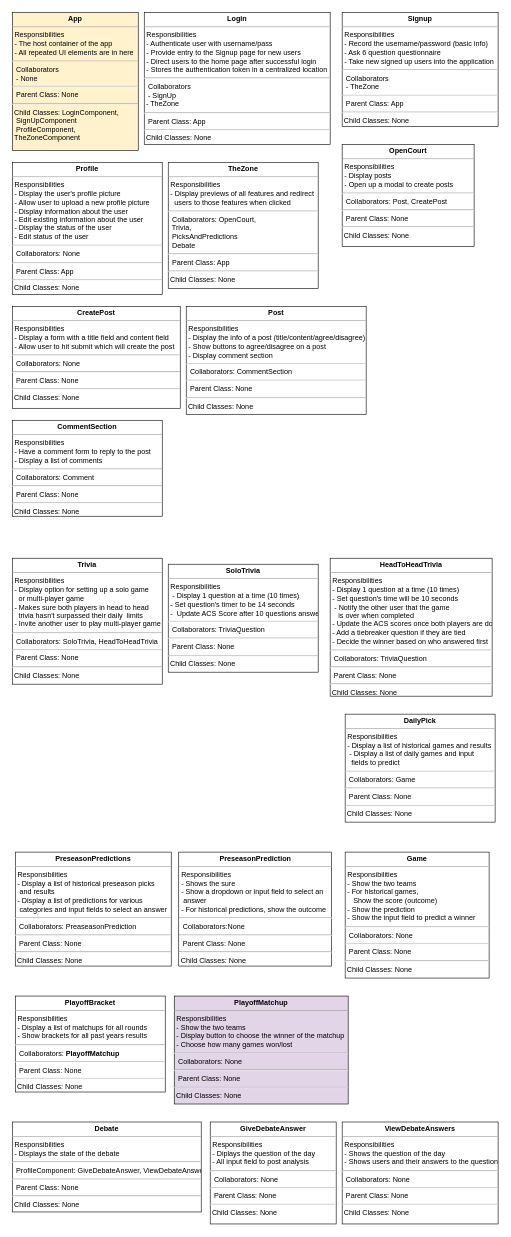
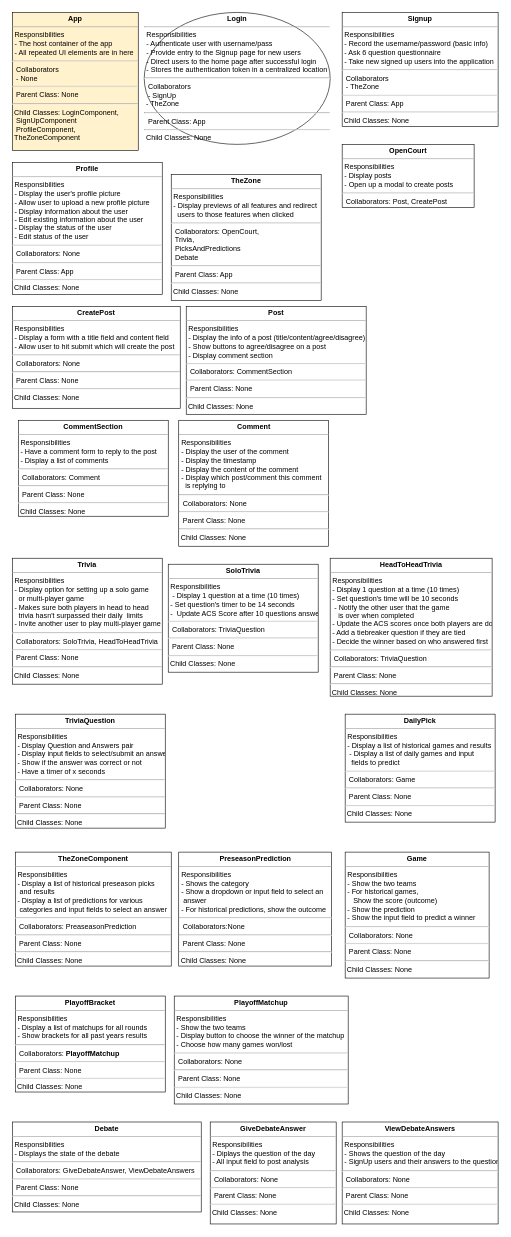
- <mxCell id="3" value="&lt;p style=&quot;margin: 0px ; margin-top: 4px ; text-align: center&quot;&gt;&lt;b&gt;Login&lt;/b&gt;&lt;/p&gt;&lt;hr size=&quot;1&quot;&gt;&lt;p style=&quot;margin: 0px ; margin-left: 4px&quot;&gt;&lt;/p&gt;&lt;p style=&quot;margin: 0px ; margin-left: 4px&quot;&gt;Responsibilities&lt;/p&gt;&lt;p style=&quot;margin: 0px ; margin-left: 4px&quot;&gt;- Authenticate user with username/pass&lt;/p&gt;&lt;p style=&quot;margin: 0px ; margin-left: 4px&quot;&gt;- Provide entry to the Signup page for new users&lt;/p&gt;&lt;p style=&quot;margin: 0px ; margin-left: 4px&quot;&gt;- Direct users to the home page after successful login&lt;/p&gt;&lt;p style=&quot;margin: 0px ; margin-left: 4px&quot;&gt;- Stores the authentication token in a centralized location&lt;/p&gt;&lt;hr&gt;&amp;nbsp; Collaborators&lt;br&gt;&amp;nbsp; - SignUp&lt;br&gt;&amp;nbsp;- TheZone&lt;br&gt;&lt;hr&gt;&amp;nbsp; Parent Class: App&amp;nbsp; &amp;nbsp;&lt;br&gt;&lt;hr&gt;&amp;nbsp;Child Classes: None&amp;nbsp;" style="verticalAlign=top;align=left;overflow=fill;fontSize=12;fontFamily=Helvetica;html=1;" parent="1" vertex="1"><mxGeometry x="240" y="20" width="310" height="220" as="geometry" /></mxCell>
+ <mxCell id="3" value="&lt;p style=&quot;margin: 0px ; margin-top: 4px ; text-align: center&quot;&gt;&lt;b&gt;Login&lt;/b&gt;&lt;/p&gt;&lt;hr size=&quot;1&quot;&gt;&lt;p style=&quot;margin: 0px ; margin-left: 4px&quot;&gt;&lt;/p&gt;&lt;p style=&quot;margin: 0px ; margin-left: 4px&quot;&gt;Responsibilities&lt;/p&gt;&lt;p style=&quot;margin: 0px ; margin-left: 4px&quot;&gt;- Authenticate user with username/pass&lt;/p&gt;&lt;p style=&quot;margin: 0px ; margin-left: 4px&quot;&gt;- Provide entry to the Signup page for new users&lt;/p&gt;&lt;p style=&quot;margin: 0px ; margin-left: 4px&quot;&gt;- Direct users to the home page after successful login&lt;/p&gt;&lt;p style=&quot;margin: 0px ; margin-left: 4px&quot;&gt;- Stores the authentication token in a centralized location&lt;/p&gt;&lt;hr&gt;&amp;nbsp; Collaborators&lt;br&gt;&amp;nbsp; - SignUp&lt;br&gt;&amp;nbsp;- TheZone&lt;br&gt;&lt;hr&gt;&amp;nbsp; Parent Class: App&amp;nbsp; &amp;nbsp;&lt;br&gt;&lt;hr&gt;&amp;nbsp;Child Classes: None&amp;nbsp;" style="ellipse;verticalAlign=top;align=left;overflow=fill;fontSize=12;fontFamily=Helvetica;html=1;" parent="1" vertex="1"><mxGeometry x="240" y="20" width="310" height="220" as="geometry" /></mxCell>
- <mxCell id="7" value="&lt;p style=&quot;margin: 0px ; margin-top: 4px ; text-align: center&quot;&gt;&lt;b&gt;OpenCourt&lt;/b&gt;&lt;/p&gt;&lt;hr size=&quot;1&quot;&gt;&lt;p style=&quot;margin: 0px ; margin-left: 4px&quot;&gt;&lt;/p&gt;&lt;p style=&quot;margin: 0px ; margin-left: 4px&quot;&gt;Responsibilities&lt;/p&gt;&lt;p style=&quot;margin: 0px ; margin-left: 4px&quot;&gt;- Display posts&lt;br&gt;&lt;/p&gt;&lt;p style=&quot;margin: 0px ; margin-left: 4px&quot;&gt;- Open up a modal to create posts&lt;/p&gt;&lt;hr&gt;&amp;nbsp; Collaborators: Post, CreatePost&lt;br&gt;&lt;hr&gt;&amp;nbsp; Parent Class: None&amp;nbsp; &amp;nbsp;&lt;br&gt;&lt;hr&gt;&amp;nbsp;Child Classes: None&amp;nbsp;" style="verticalAlign=top;align=left;overflow=fill;fontSize=12;fontFamily=Helvetica;html=1;" vertex="1" parent="1"><mxGeometry x="570" y="240" width="220" height="170" as="geometry" /></mxCell>
+ <mxCell id="7" value="&lt;p style=&quot;margin: 0px ; margin-top: 4px ; text-align: center&quot;&gt;&lt;b&gt;OpenCourt&lt;/b&gt;&lt;/p&gt;&lt;hr size=&quot;1&quot;&gt;&lt;p style=&quot;margin: 0px ; margin-left: 4px&quot;&gt;&lt;/p&gt;&lt;p style=&quot;margin: 0px ; margin-left: 4px&quot;&gt;Responsibilities&lt;/p&gt;&lt;p style=&quot;margin: 0px ; margin-left: 4px&quot;&gt;- Display posts&lt;br&gt;&lt;/p&gt;&lt;p style=&quot;margin: 0px ; margin-left: 4px&quot;&gt;- Open up a modal to create posts&lt;/p&gt;&lt;hr&gt;&amp;nbsp; Collaborators: Post, CreatePost&lt;br&gt;&lt;hr&gt;&amp;nbsp; Parent Class: None&amp;nbsp; &amp;nbsp;&lt;br&gt;&lt;hr&gt;&amp;nbsp;Child Classes: None&amp;nbsp;" style="verticalAlign=top;align=left;overflow=fill;fontSize=12;fontFamily=Helvetica;html=1;" vertex="1" parent="1"><mxGeometry x="570" y="240" width="220" height="105" as="geometry" /></mxCell>
- <mxCell id="6" value="&lt;p style=&quot;margin: 0px ; margin-top: 4px ; text-align: center&quot;&gt;&lt;b&gt;TheZone&lt;/b&gt;&lt;/p&gt;&lt;hr size=&quot;1&quot;&gt;&lt;p style=&quot;margin: 0px ; margin-left: 4px&quot;&gt;&lt;/p&gt;&lt;p style=&quot;margin: 0px ; margin-left: 4px&quot;&gt;Responsibilities&lt;/p&gt;&lt;p style=&quot;margin: 0px ; margin-left: 4px&quot;&gt;- Display previews of all features and redirect&lt;/p&gt;&lt;p style=&quot;margin: 0px ; margin-left: 4px&quot;&gt;&amp;nbsp; users to those features when clicked&lt;/p&gt;&lt;hr&gt;&amp;nbsp; Collaborators: OpenCourt,&lt;br&gt;&amp;nbsp; Trivia,&amp;nbsp;&lt;br&gt;&amp;nbsp; PicksAndPredictions&lt;br&gt;&amp;nbsp; Debate&lt;br&gt;&lt;hr&gt;&amp;nbsp; Parent Class: App&amp;nbsp; &amp;nbsp;&lt;br&gt;&lt;hr&gt;&amp;nbsp;Child Classes: None&lt;br&gt;&amp;nbsp;&amp;nbsp;" style="verticalAlign=top;align=left;overflow=fill;fontSize=12;fontFamily=Helvetica;html=1;" vertex="1" parent="1"><mxGeometry x="280" y="270" width="250" height="210" as="geometry" /></mxCell>
+ <mxCell id="6" value="&lt;p style=&quot;margin: 0px ; margin-top: 4px ; text-align: center&quot;&gt;&lt;b&gt;TheZone&lt;/b&gt;&lt;/p&gt;&lt;hr size=&quot;1&quot;&gt;&lt;p style=&quot;margin: 0px ; margin-left: 4px&quot;&gt;&lt;/p&gt;&lt;p style=&quot;margin: 0px ; margin-left: 4px&quot;&gt;Responsibilities&lt;/p&gt;&lt;p style=&quot;margin: 0px ; margin-left: 4px&quot;&gt;- Display previews of all features and redirect&lt;/p&gt;&lt;p style=&quot;margin: 0px ; margin-left: 4px&quot;&gt;&amp;nbsp; users to those features when clicked&lt;/p&gt;&lt;hr&gt;&amp;nbsp; Collaborators: OpenCourt,&lt;br&gt;&amp;nbsp; Trivia,&amp;nbsp;&lt;br&gt;&amp;nbsp; PicksAndPredictions&lt;br&gt;&amp;nbsp; Debate&lt;br&gt;&lt;hr&gt;&amp;nbsp; Parent Class: App&amp;nbsp; &amp;nbsp;&lt;br&gt;&lt;hr&gt;&amp;nbsp;Child Classes: None&lt;br&gt;&amp;nbsp;&amp;nbsp;" style="verticalAlign=top;align=left;overflow=fill;fontSize=12;fontFamily=Helvetica;html=1;" vertex="1" parent="1"><mxGeometry x="285" y="290" width="250" height="210" as="geometry" /></mxCell>
- <mxCell id="12" value="&lt;p style=&quot;margin: 0px ; margin-top: 4px ; text-align: center&quot;&gt;&lt;b&gt;CommentSection&lt;/b&gt;&lt;/p&gt;&lt;hr size=&quot;1&quot;&gt;&lt;p style=&quot;margin: 0px ; margin-left: 4px&quot;&gt;&lt;/p&gt;&lt;p style=&quot;margin: 0px ; margin-left: 4px&quot;&gt;Responsibilities&lt;/p&gt;&lt;p style=&quot;margin: 0px ; margin-left: 4px&quot;&gt;- Have a comment form to reply to the post&lt;br&gt;&lt;/p&gt;&lt;p style=&quot;margin: 0px ; margin-left: 4px&quot;&gt;- Display a list of comments&lt;/p&gt;&lt;hr&gt;&amp;nbsp; Collaborators: Comment&lt;br&gt;&lt;hr&gt;&amp;nbsp; Parent Class: None&amp;nbsp; &amp;nbsp;&lt;br&gt;&lt;hr&gt;&amp;nbsp;Child Classes: None&amp;nbsp;" style="verticalAlign=top;align=left;overflow=fill;fontSize=12;fontFamily=Helvetica;html=1;" vertex="1" parent="1"><mxGeometry x="20" y="700" width="250" height="160" as="geometry" /></mxCell>
+ <mxCell id="12" value="&lt;p style=&quot;margin: 0px ; margin-top: 4px ; text-align: center&quot;&gt;&lt;b&gt;CommentSection&lt;/b&gt;&lt;/p&gt;&lt;hr size=&quot;1&quot;&gt;&lt;p style=&quot;margin: 0px ; margin-left: 4px&quot;&gt;&lt;/p&gt;&lt;p style=&quot;margin: 0px ; margin-left: 4px&quot;&gt;Responsibilities&lt;/p&gt;&lt;p style=&quot;margin: 0px ; margin-left: 4px&quot;&gt;- Have a comment form to reply to the post&lt;br&gt;&lt;/p&gt;&lt;p style=&quot;margin: 0px ; margin-left: 4px&quot;&gt;- Display a list of comments&lt;/p&gt;&lt;hr&gt;&amp;nbsp; Collaborators: Comment&lt;br&gt;&lt;hr&gt;&amp;nbsp; Parent Class: None&amp;nbsp; &amp;nbsp;&lt;br&gt;&lt;hr&gt;&amp;nbsp;Child Classes: None&amp;nbsp;" style="verticalAlign=top;align=left;overflow=fill;fontSize=12;fontFamily=Helvetica;html=1;" vertex="1" parent="1"><mxGeometry x="30" y="700" width="250" height="160" as="geometry" /></mxCell>
+ <mxCell id="22" value="&lt;p style=&quot;margin: 0px ; margin-top: 4px ; text-align: center&quot;&gt;&lt;b&gt;Comment&lt;/b&gt;&lt;/p&gt;&lt;hr size=&quot;1&quot;&gt;&lt;p style=&quot;margin: 0px ; margin-left: 4px&quot;&gt;&lt;/p&gt;&lt;p style=&quot;margin: 0px ; margin-left: 4px&quot;&gt;Responsibilities&lt;/p&gt;&lt;p style=&quot;margin: 0px ; margin-left: 4px&quot;&gt;- Display the user of the comment&lt;br&gt;&lt;/p&gt;&lt;p style=&quot;margin: 0px ; margin-left: 4px&quot;&gt;- Display the timestamp&lt;/p&gt;&lt;p style=&quot;margin: 0px ; margin-left: 4px&quot;&gt;- Display the content of the comment&lt;/p&gt;&lt;p style=&quot;margin: 0px ; margin-left: 4px&quot;&gt;- Display which post/comment this comment&lt;/p&gt;&lt;p style=&quot;margin: 0px ; margin-left: 4px&quot;&gt;&amp;nbsp; is replying to&lt;/p&gt;&lt;hr&gt;&amp;nbsp; Collaborators: None&lt;br&gt;&lt;hr&gt;&amp;nbsp; Parent Class: None&amp;nbsp; &amp;nbsp;&lt;br&gt;&lt;hr&gt;&amp;nbsp;Child Classes: None&amp;nbsp;" style="verticalAlign=top;align=left;overflow=fill;fontSize=12;fontFamily=Helvetica;html=1;" vertex="1" parent="1"><mxGeometry x="297.5" y="700" width="250" height="210" as="geometry" /></mxCell>
+ <mxCell id="14" value="&lt;p style=&quot;margin: 0px ; margin-top: 4px ; text-align: center&quot;&gt;&lt;b&gt;TriviaQuestion&lt;/b&gt;&lt;/p&gt;&lt;hr size=&quot;1&quot;&gt;&lt;p style=&quot;margin: 0px ; margin-left: 4px&quot;&gt;&lt;/p&gt;&lt;p style=&quot;margin: 0px ; margin-left: 4px&quot;&gt;Responsibilities&lt;/p&gt;&lt;p style=&quot;margin: 0px ; margin-left: 4px&quot;&gt;- Display Question and Answers pair&lt;/p&gt;&lt;p style=&quot;margin: 0px ; margin-left: 4px&quot;&gt;- Display input fields to select/submit an answer&lt;/p&gt;&lt;p style=&quot;margin: 0px ; margin-left: 4px&quot;&gt;- Show if the answer was correct or not&lt;/p&gt;&lt;p style=&quot;margin: 0px ; margin-left: 4px&quot;&gt;&lt;span&gt;- Have a timer of x seconds&lt;/span&gt;&lt;br&gt;&lt;/p&gt;&lt;hr&gt;&amp;nbsp; Collaborators: None&lt;br&gt;&lt;hr&gt;&amp;nbsp; Parent Class: None&amp;nbsp; &amp;nbsp;&lt;br&gt;&lt;hr&gt;&amp;nbsp;Child Classes: None" style="verticalAlign=top;align=left;overflow=fill;fontSize=12;fontFamily=Helvetica;html=1;" vertex="1" parent="1"><mxGeometry x="25" y="1190" width="250" height="190" as="geometry" /></mxCell>
- <mxCell id="18" value="&lt;p style=&quot;margin: 0px ; margin-top: 4px ; text-align: center&quot;&gt;&lt;b&gt;PreseasonPredictions&lt;/b&gt;&lt;/p&gt;&lt;hr size=&quot;1&quot;&gt;&lt;p style=&quot;margin: 0px ; margin-left: 4px&quot;&gt;&lt;/p&gt;&lt;p style=&quot;margin: 0px ; margin-left: 4px&quot;&gt;Responsibilities&lt;/p&gt;&lt;p style=&quot;margin: 0px ; margin-left: 4px&quot;&gt;- Display a list of historical preseason picks&lt;br&gt;&lt;/p&gt;&lt;p style=&quot;margin: 0px ; margin-left: 4px&quot;&gt;&amp;nbsp;and results&lt;/p&gt;&lt;p style=&quot;margin: 0px ; margin-left: 4px&quot;&gt;- Display a list of predictions for various&lt;/p&gt;&lt;p style=&quot;margin: 0px ; margin-left: 4px&quot;&gt;&amp;nbsp;categories and input fields to select an answer&lt;/p&gt;&lt;hr&gt;&amp;nbsp; Collaborators: PreaseasonPrediction&lt;br&gt;&lt;hr&gt;&amp;nbsp; Parent Class: None&amp;nbsp; &amp;nbsp;&lt;br&gt;&lt;hr&gt;&amp;nbsp;Child Classes: None" style="verticalAlign=top;align=left;overflow=fill;fontSize=12;fontFamily=Helvetica;html=1;" vertex="1" parent="1"><mxGeometry x="25" y="1420" width="260" height="190" as="geometry" /></mxCell>
+ <mxCell id="18" value="&lt;p style=&quot;margin: 0px ; margin-top: 4px ; text-align: center&quot;&gt;&lt;b&gt;TheZoneComponent&lt;/b&gt;&lt;/p&gt;&lt;hr size=&quot;1&quot;&gt;&lt;p style=&quot;margin: 0px ; margin-left: 4px&quot;&gt;&lt;/p&gt;&lt;p style=&quot;margin: 0px ; margin-left: 4px&quot;&gt;Responsibilities&lt;/p&gt;&lt;p style=&quot;margin: 0px ; margin-left: 4px&quot;&gt;- Display a list of historical preseason picks&lt;br&gt;&lt;/p&gt;&lt;p style=&quot;margin: 0px ; margin-left: 4px&quot;&gt;&amp;nbsp;and results&lt;/p&gt;&lt;p style=&quot;margin: 0px ; margin-left: 4px&quot;&gt;- Display a list of predictions for various&lt;/p&gt;&lt;p style=&quot;margin: 0px ; margin-left: 4px&quot;&gt;&amp;nbsp;categories and input fields to select an answer&lt;/p&gt;&lt;hr&gt;&amp;nbsp; Collaborators: PreaseasonPrediction&lt;br&gt;&lt;hr&gt;&amp;nbsp; Parent Class: None&amp;nbsp; &amp;nbsp;&lt;br&gt;&lt;hr&gt;&amp;nbsp;Child Classes: None" style="verticalAlign=top;align=left;overflow=fill;fontSize=12;fontFamily=Helvetica;html=1;" vertex="1" parent="1"><mxGeometry x="25" y="1420" width="260" height="190" as="geometry" /></mxCell>
- <mxCell id="20" value="&lt;p style=&quot;margin: 0px ; margin-top: 4px ; text-align: center&quot;&gt;&lt;b&gt;PreseasonPrediction&lt;/b&gt;&lt;/p&gt;&lt;hr size=&quot;1&quot;&gt;&lt;p style=&quot;margin: 0px ; margin-left: 4px&quot;&gt;&lt;/p&gt;&lt;p style=&quot;margin: 0px ; margin-left: 4px&quot;&gt;Responsibilities&lt;/p&gt;&lt;p style=&quot;margin: 0px ; margin-left: 4px&quot;&gt;- Shows the sure&lt;/p&gt;&lt;p style=&quot;margin: 0px ; margin-left: 4px&quot;&gt;- Show a dropdown or input field to select an&lt;/p&gt;&lt;p style=&quot;margin: 0px ; margin-left: 4px&quot;&gt;&amp;nbsp;answer&lt;/p&gt;&lt;p style=&quot;margin: 0px ; margin-left: 4px&quot;&gt;-&amp;nbsp;&lt;span&gt;For historical predictions, show the outcome&lt;/span&gt;&lt;/p&gt;&lt;hr&gt;&amp;nbsp; Collaborators:None&lt;br&gt;&lt;hr&gt;&amp;nbsp; Parent Class: None&amp;nbsp; &amp;nbsp;&lt;br&gt;&lt;hr&gt;&amp;nbsp;Child Classes: None" style="verticalAlign=top;align=left;overflow=fill;fontSize=12;fontFamily=Helvetica;html=1;" vertex="1" parent="1"><mxGeometry x="297.5" y="1420" width="255" height="190" as="geometry" /></mxCell>
+ <mxCell id="20" value="&lt;p style=&quot;margin: 0px ; margin-top: 4px ; text-align: center&quot;&gt;&lt;b&gt;PreseasonPrediction&lt;/b&gt;&lt;/p&gt;&lt;hr size=&quot;1&quot;&gt;&lt;p style=&quot;margin: 0px ; margin-left: 4px&quot;&gt;&lt;/p&gt;&lt;p style=&quot;margin: 0px ; margin-left: 4px&quot;&gt;Responsibilities&lt;/p&gt;&lt;p style=&quot;margin: 0px ; margin-left: 4px&quot;&gt;- Shows the category&lt;/p&gt;&lt;p style=&quot;margin: 0px ; margin-left: 4px&quot;&gt;- Show a dropdown or input field to select an&lt;/p&gt;&lt;p style=&quot;margin: 0px ; margin-left: 4px&quot;&gt;&amp;nbsp;answer&lt;/p&gt;&lt;p style=&quot;margin: 0px ; margin-left: 4px&quot;&gt;-&amp;nbsp;&lt;span&gt;For historical predictions, show the outcome&lt;/span&gt;&lt;/p&gt;&lt;hr&gt;&amp;nbsp; Collaborators:None&lt;br&gt;&lt;hr&gt;&amp;nbsp; Parent Class: None&amp;nbsp; &amp;nbsp;&lt;br&gt;&lt;hr&gt;&amp;nbsp;Child Classes: None" style="verticalAlign=top;align=left;overflow=fill;fontSize=12;fontFamily=Helvetica;html=1;" vertex="1" parent="1"><mxGeometry x="297.5" y="1420" width="255" height="190" as="geometry" /></mxCell>
- <mxCell id="21" value="&lt;p style=&quot;margin: 0px ; margin-top: 4px ; text-align: center&quot;&gt;&lt;b&gt;PlayoffMatchup&lt;/b&gt;&lt;/p&gt;&lt;hr size=&quot;1&quot;&gt;&lt;p style=&quot;margin: 0px ; margin-left: 4px&quot;&gt;&lt;/p&gt;&lt;p style=&quot;margin: 0px ; margin-left: 4px&quot;&gt;Responsibilities&lt;/p&gt;&lt;p style=&quot;margin: 0px ; margin-left: 4px&quot;&gt;- Show the two teams&lt;br&gt;&lt;/p&gt;&lt;p style=&quot;margin: 0px ; margin-left: 4px&quot;&gt;- Display button to choose the winner of the matchup&lt;/p&gt;&lt;p style=&quot;margin: 0px ; margin-left: 4px&quot;&gt;- Choose how many games won/lost&lt;/p&gt;&lt;hr&gt;&amp;nbsp; Collaborators: None&lt;br&gt;&lt;hr&gt;&amp;nbsp; Parent Class: None&amp;nbsp; &amp;nbsp;&lt;br&gt;&lt;hr&gt;&amp;nbsp;Child Classes: None" style="verticalAlign=top;align=left;overflow=fill;fontSize=12;fontFamily=Helvetica;html=1;fillColor=#e1d5e7;" vertex="1" parent="1"><mxGeometry x="290" y="1660" width="290" height="180" as="geometry" /></mxCell>
+ <mxCell id="21" value="&lt;p style=&quot;margin: 0px ; margin-top: 4px ; text-align: center&quot;&gt;&lt;b&gt;PlayoffMatchup&lt;/b&gt;&lt;/p&gt;&lt;hr size=&quot;1&quot;&gt;&lt;p style=&quot;margin: 0px ; margin-left: 4px&quot;&gt;&lt;/p&gt;&lt;p style=&quot;margin: 0px ; margin-left: 4px&quot;&gt;Responsibilities&lt;/p&gt;&lt;p style=&quot;margin: 0px ; margin-left: 4px&quot;&gt;- Show the two teams&lt;br&gt;&lt;/p&gt;&lt;p style=&quot;margin: 0px ; margin-left: 4px&quot;&gt;- Display button to choose the winner of the matchup&lt;/p&gt;&lt;p style=&quot;margin: 0px ; margin-left: 4px&quot;&gt;- Choose how many games won/lost&lt;/p&gt;&lt;hr&gt;&amp;nbsp; Collaborators: None&lt;br&gt;&lt;hr&gt;&amp;nbsp; Parent Class: None&amp;nbsp; &amp;nbsp;&lt;br&gt;&lt;hr&gt;&amp;nbsp;Child Classes: None" style="verticalAlign=top;align=left;overflow=fill;fontSize=12;fontFamily=Helvetica;html=1;" vertex="1" parent="1"><mxGeometry x="290" y="1660" width="290" height="180" as="geometry" /></mxCell>
- <mxCell id="9" value="&lt;p style=&quot;margin: 0px ; margin-top: 4px ; text-align: center&quot;&gt;&lt;b&gt;Debate&lt;/b&gt;&lt;/p&gt;&lt;hr size=&quot;1&quot;&gt;&lt;p style=&quot;margin: 0px ; margin-left: 4px&quot;&gt;&lt;/p&gt;&lt;p style=&quot;margin: 0px ; margin-left: 4px&quot;&gt;Responsibilities&lt;/p&gt;&lt;p style=&quot;margin: 0px ; margin-left: 4px&quot;&gt;- Displays the state of the debate&lt;br&gt;&lt;/p&gt;&lt;hr&gt;&amp;nbsp; ProfileComponent: GiveDebateAnswer, ViewDebateAnswers&lt;br&gt;&lt;hr&gt;&amp;nbsp; Parent Class: None&amp;nbsp; &amp;nbsp;&lt;br&gt;&lt;hr&gt;&amp;nbsp;Child Classes: None" style="verticalAlign=top;align=left;overflow=fill;fontSize=12;fontFamily=Helvetica;html=1;" vertex="1" parent="1"><mxGeometry x="20" y="1870" width="315" height="150" as="geometry" /></mxCell>
+ <mxCell id="9" value="&lt;p style=&quot;margin: 0px ; margin-top: 4px ; text-align: center&quot;&gt;&lt;b&gt;Debate&lt;/b&gt;&lt;/p&gt;&lt;hr size=&quot;1&quot;&gt;&lt;p style=&quot;margin: 0px ; margin-left: 4px&quot;&gt;&lt;/p&gt;&lt;p style=&quot;margin: 0px ; margin-left: 4px&quot;&gt;Responsibilities&lt;/p&gt;&lt;p style=&quot;margin: 0px ; margin-left: 4px&quot;&gt;- Displays the state of the debate&lt;br&gt;&lt;/p&gt;&lt;hr&gt;&amp;nbsp; Collaborators: GiveDebateAnswer, ViewDebateAnswers&lt;br&gt;&lt;hr&gt;&amp;nbsp; Parent Class: None&amp;nbsp; &amp;nbsp;&lt;br&gt;&lt;hr&gt;&amp;nbsp;Child Classes: None" style="verticalAlign=top;align=left;overflow=fill;fontSize=12;fontFamily=Helvetica;html=1;" vertex="1" parent="1"><mxGeometry x="20" y="1870" width="315" height="150" as="geometry" /></mxCell>
- <mxCell id="24" value="&lt;p style=&quot;margin: 4px 0px 0px ; text-align: center&quot;&gt;&lt;b&gt;ViewDebateAnswers&lt;/b&gt;&lt;/p&gt;&lt;hr size=&quot;1&quot;&gt;&lt;p style=&quot;margin: 0px ; margin-left: 4px&quot;&gt;&lt;/p&gt;&lt;p style=&quot;margin: 0px ; margin-left: 4px&quot;&gt;Responsibilities&lt;/p&gt;&lt;p style=&quot;margin: 0px ; margin-left: 4px&quot;&gt;- Shows the question of the day&lt;br&gt;&lt;/p&gt;&lt;p style=&quot;margin: 0px ; margin-left: 4px&quot;&gt;- Shows users and their answers to the question&lt;/p&gt;&lt;hr&gt;&amp;nbsp; Collaborators: None&lt;br&gt;&lt;hr&gt;&amp;nbsp; Parent Class: None&amp;nbsp; &amp;nbsp;&lt;br&gt;&lt;hr&gt;&amp;nbsp;Child Classes: None" style="verticalAlign=top;align=left;overflow=fill;fontSize=12;fontFamily=Helvetica;html=1;" vertex="1" parent="1"><mxGeometry x="570" y="1870" width="260" height="170" as="geometry" /></mxCell>
+ <mxCell id="24" value="&lt;p style=&quot;margin: 4px 0px 0px ; text-align: center&quot;&gt;&lt;b&gt;ViewDebateAnswers&lt;/b&gt;&lt;/p&gt;&lt;hr size=&quot;1&quot;&gt;&lt;p style=&quot;margin: 0px ; margin-left: 4px&quot;&gt;&lt;/p&gt;&lt;p style=&quot;margin: 0px ; margin-left: 4px&quot;&gt;Responsibilities&lt;/p&gt;&lt;p style=&quot;margin: 0px ; margin-left: 4px&quot;&gt;- Shows the question of the day&lt;br&gt;&lt;/p&gt;&lt;p style=&quot;margin: 0px ; margin-left: 4px&quot;&gt;- SignUp users and their answers to the question&lt;/p&gt;&lt;hr&gt;&amp;nbsp; Collaborators: None&lt;br&gt;&lt;hr&gt;&amp;nbsp; Parent Class: None&amp;nbsp; &amp;nbsp;&lt;br&gt;&lt;hr&gt;&amp;nbsp;Child Classes: None" style="verticalAlign=top;align=left;overflow=fill;fontSize=12;fontFamily=Helvetica;html=1;" vertex="1" parent="1"><mxGeometry x="570" y="1870" width="260" height="170" as="geometry" /></mxCell>
